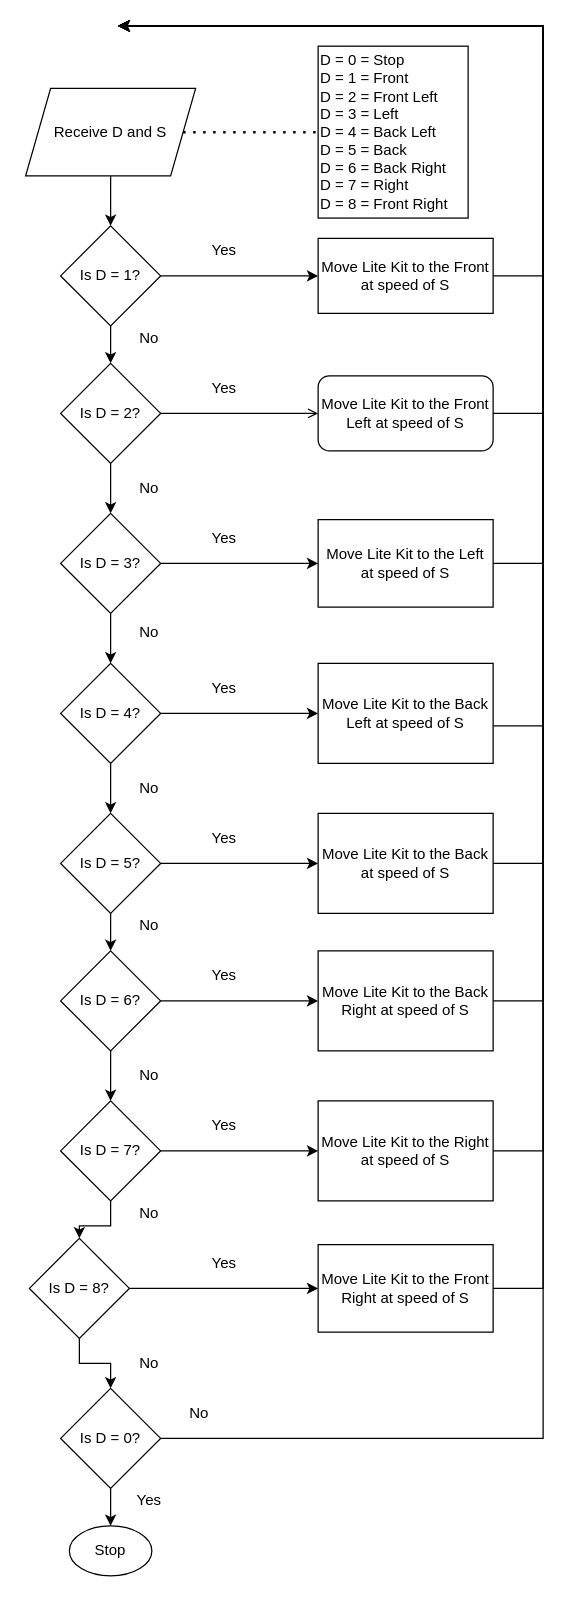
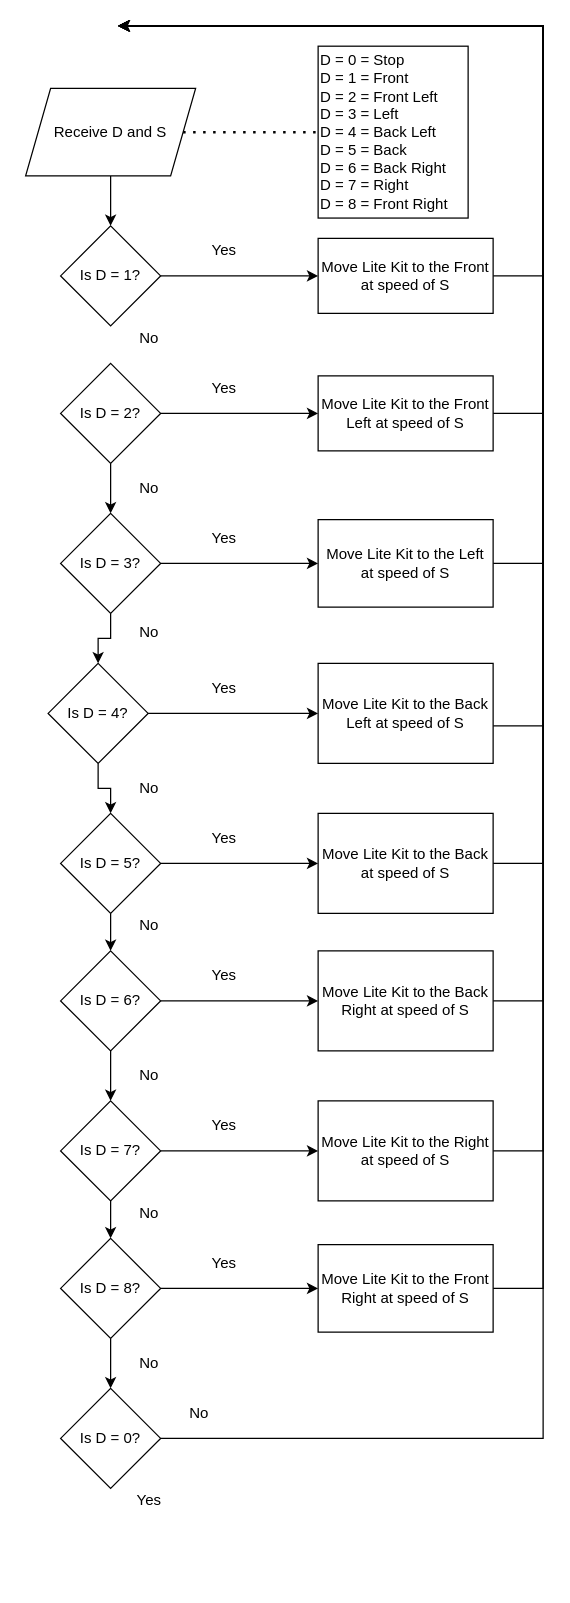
- <mxCell id="5" value="" style="edgeStyle=orthogonalEdgeStyle;rounded=0;orthogonalLoop=1;jettySize=auto;html=1;" parent="1" source="6" target="13" edge="1"><mxGeometry relative="1" as="geometry" /></mxCell>
- <mxCell id="11" value="" style="edgeStyle=orthogonalEdgeStyle;rounded=0;orthogonalLoop=1;jettySize=auto;html=1;endArrow=open;" parent="1" source="13" target="15" edge="1"><mxGeometry relative="1" as="geometry" /></mxCell>
+ <mxCell id="11" value="" style="edgeStyle=orthogonalEdgeStyle;rounded=0;orthogonalLoop=1;jettySize=auto;html=1;" parent="1" source="13" target="15" edge="1"><mxGeometry relative="1" as="geometry" /></mxCell>
- <mxCell id="15" value="&lt;span&gt;Move Lite Kit to the Front Left at speed of S&lt;/span&gt;" style="whiteSpace=wrap;html=1;rounded=1;" parent="1" vertex="1"><mxGeometry x="254" y="300" width="140" height="60" as="geometry" /></mxCell>
+ <mxCell id="15" value="&lt;span&gt;Move Lite Kit to the Front Left at speed of S&lt;/span&gt;" style="whiteSpace=wrap;html=1;" parent="1" vertex="1"><mxGeometry x="254" y="300" width="140" height="60" as="geometry" /></mxCell>
- <mxCell id="23" value="Is D = 4?" style="rhombus;whiteSpace=wrap;html=1;" parent="1" vertex="1"><mxGeometry x="48" y="530" width="80" height="80" as="geometry" /></mxCell>
+ <mxCell id="23" value="Is D = 4?" style="rhombus;whiteSpace=wrap;html=1;" parent="1" vertex="1"><mxGeometry x="38" y="530" width="80" height="80" as="geometry" /></mxCell>
- <mxCell id="43" value="Is D = 8?" style="rhombus;whiteSpace=wrap;html=1;" parent="1" vertex="1"><mxGeometry x="23" y="990" width="80" height="80" as="geometry" /></mxCell>
+ <mxCell id="43" value="Is D = 8?" style="rhombus;whiteSpace=wrap;html=1;" parent="1" vertex="1"><mxGeometry x="48" y="990" width="80" height="80" as="geometry" /></mxCell>
- <mxCell id="46" value="" style="edgeStyle=orthogonalEdgeStyle;rounded=0;orthogonalLoop=1;jettySize=auto;html=1;" parent="1" source="48" target="49" edge="1"><mxGeometry relative="1" as="geometry" /></mxCell>
- <mxCell id="49" value="Stop" style="ellipse;whiteSpace=wrap;html=1;" parent="1" vertex="1"><mxGeometry x="55" y="1220" width="66" height="40" as="geometry" /></mxCell>
